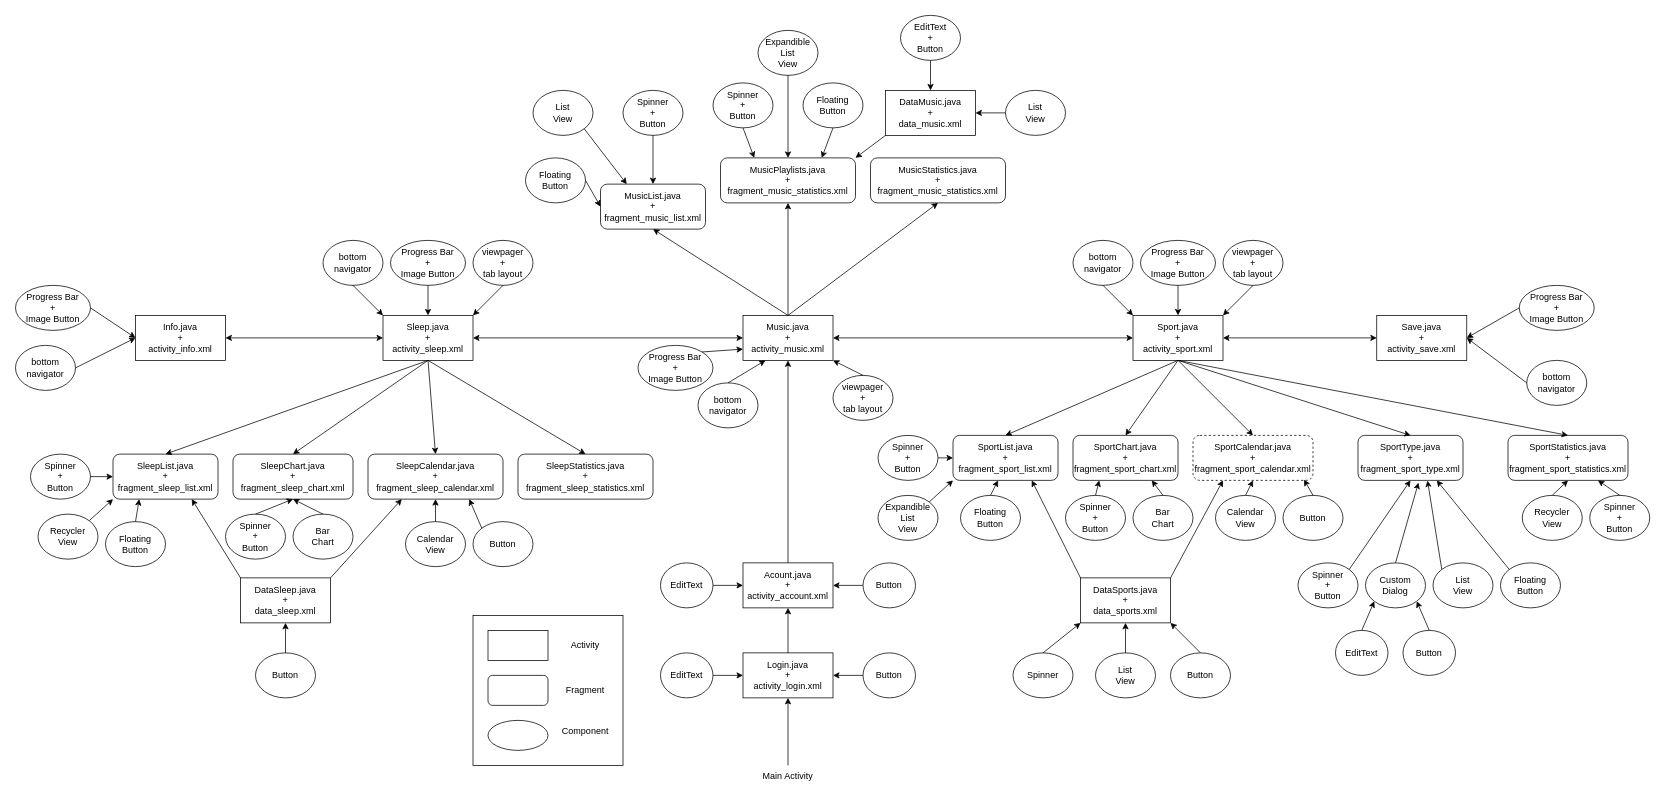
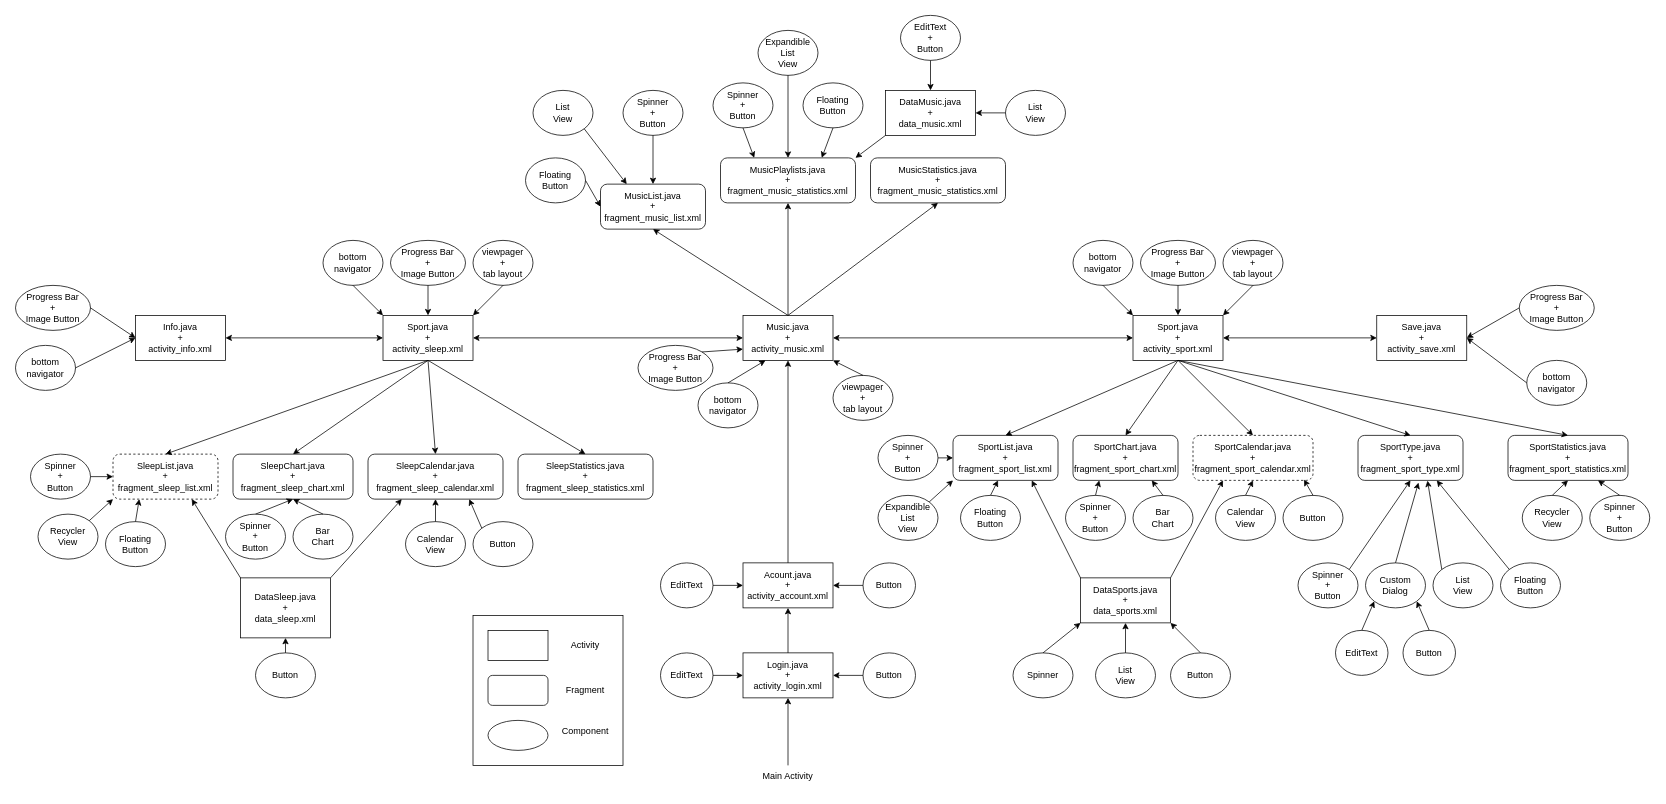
- <mxCell id="5" value="Sleep.java&lt;br&gt;+&lt;br&gt;activity_sleep.xml" style="rounded=0;whiteSpace=wrap;html=1;" parent="1" vertex="1"><mxGeometry x="510" y="420" width="120" height="60" as="geometry" /></mxCell>
+ <mxCell id="5" value="Sport.java&lt;br&gt;+&lt;br&gt;activity_sleep.xml" style="rounded=0;whiteSpace=wrap;html=1;" parent="1" vertex="1"><mxGeometry x="510" y="420" width="120" height="60" as="geometry" /></mxCell>
- <mxCell id="22" value="SleepList.java&lt;br&gt;+&lt;br&gt;fragment_sleep_list.xml" style="rounded=1;whiteSpace=wrap;html=1;" parent="1" vertex="1"><mxGeometry x="150" y="605" width="140" height="60" as="geometry" /></mxCell>
+ <mxCell id="22" value="SleepList.java&lt;br&gt;+&lt;br&gt;fragment_sleep_list.xml" style="rounded=1;whiteSpace=wrap;html=1;dashed=1;" parent="1" vertex="1"><mxGeometry x="150" y="605" width="140" height="60" as="geometry" /></mxCell>
- <mxCell id="131" value="DataSleep.java&lt;br&gt;+&lt;br&gt;data_sleep.xml" style="rounded=0;whiteSpace=wrap;html=1;shadow=0;" parent="1" vertex="1"><mxGeometry x="320" y="770" width="120" height="60" as="geometry" /></mxCell>
+ <mxCell id="131" value="DataSleep.java&lt;br&gt;+&lt;br&gt;data_sleep.xml" style="rounded=0;whiteSpace=wrap;html=1;shadow=0;" parent="1" vertex="1"><mxGeometry x="320" y="770" width="120" height="80" as="geometry" /></mxCell>
